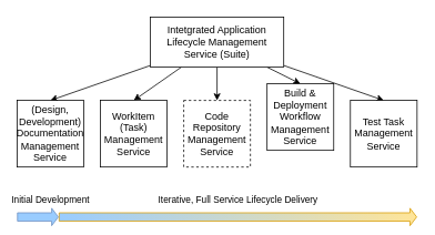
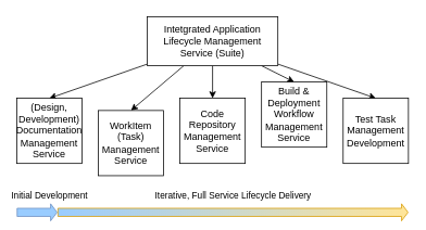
- <mxCell id="8" value="WorkItem (Task) Management&lt;br&gt;Service" style="rounded=0;whiteSpace=wrap;html=1;" vertex="1" parent="1"><mxGeometry x="120" y="120" width="80" height="80" as="geometry" /></mxCell>
+ <mxCell id="8" value="WorkItem (Task) Management&lt;br&gt;Service" style="rounded=0;whiteSpace=wrap;html=1;" vertex="1" parent="1"><mxGeometry x="120" y="135" width="80" height="80" as="geometry" /></mxCell>
- <mxCell id="9" value="Code Repository Management Service" style="rounded=0;whiteSpace=wrap;html=1;dashed=1;" vertex="1" parent="1"><mxGeometry x="220" y="120" width="80" height="80" as="geometry" /></mxCell>
+ <mxCell id="9" value="Code Repository Management Service" style="rounded=0;whiteSpace=wrap;html=1;" vertex="1" parent="1"><mxGeometry x="220" y="120" width="80" height="80" as="geometry" /></mxCell>
- <mxCell id="11" value="Test Task Management&lt;br&gt;Service" style="rounded=0;whiteSpace=wrap;html=1;" vertex="1" parent="1"><mxGeometry x="420" y="120" width="80" height="80" as="geometry" /></mxCell>
+ <mxCell id="11" value="Test Task Management&lt;br&gt;Development" style="rounded=0;whiteSpace=wrap;html=1;" vertex="1" parent="1"><mxGeometry x="420" y="120" width="80" height="80" as="geometry" /></mxCell>
